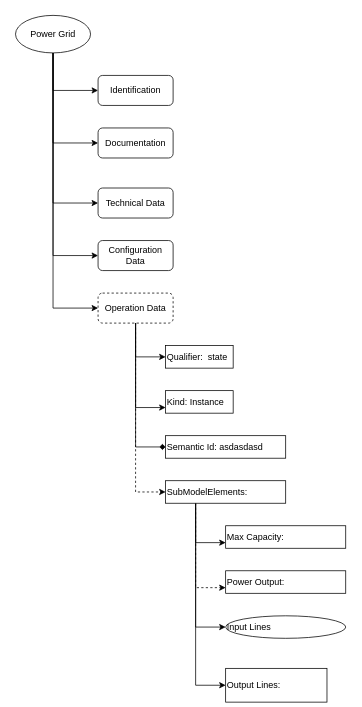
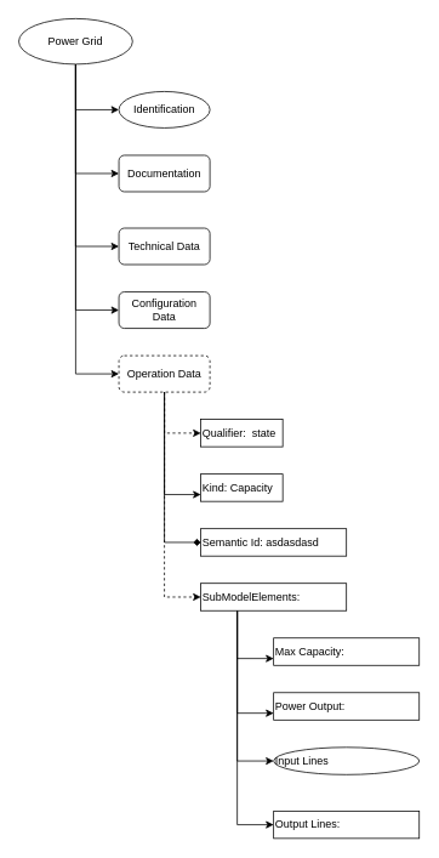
- <mxCell id="7" value="Power Grid" style="ellipse;whiteSpace=wrap;html=1;" vertex="1" parent="1"><mxGeometry x="20" y="20" width="100" height="50" as="geometry" /></mxCell>
+ <mxCell id="7" value="Power Grid" style="ellipse;whiteSpace=wrap;html=1;" vertex="1" parent="1"><mxGeometry x="20" y="20" width="125" height="50" as="geometry" /></mxCell>
- <mxCell id="8" value="Identification" style="rounded=1;whiteSpace=wrap;html=1;" vertex="1" parent="1"><mxGeometry x="130" y="100" width="100" height="40" as="geometry" /></mxCell>
+ <mxCell id="8" value="Identification" style="ellipse;whiteSpace=wrap;html=1;" vertex="1" parent="1"><mxGeometry x="130" y="100" width="100" height="40" as="geometry" /></mxCell>
- <mxCell id="11" style="edgeStyle=orthogonalEdgeStyle;rounded=0;orthogonalLoop=1;jettySize=auto;html=1;entryX=0;entryY=0.5;entryDx=0;entryDy=0;" edge="1" parent="1" source="15" target="17"><mxGeometry relative="1" as="geometry" /></mxCell>
+ <mxCell id="11" style="edgeStyle=orthogonalEdgeStyle;rounded=0;orthogonalLoop=1;jettySize=auto;html=1;entryX=0;entryY=0.5;entryDx=0;entryDy=0;dashed=1;" edge="1" parent="1" source="15" target="17"><mxGeometry relative="1" as="geometry" /></mxCell>
- <mxCell id="18" value="Kind: Instance" style="rounded=0;whiteSpace=wrap;html=1;align=left;" vertex="1" parent="1"><mxGeometry x="220" y="520" width="90" height="30" as="geometry" /></mxCell>
+ <mxCell id="18" value="Kind: Capacity" style="rounded=0;whiteSpace=wrap;html=1;align=left;" vertex="1" parent="1"><mxGeometry x="220" y="520" width="90" height="30" as="geometry" /></mxCell>
- <mxCell id="21" style="edgeStyle=orthogonalEdgeStyle;rounded=0;orthogonalLoop=1;jettySize=auto;html=1;exitX=0.25;exitY=1;exitDx=0;exitDy=0;entryX=0;entryY=0.75;entryDx=0;entryDy=0;dashed=1;" edge="1" parent="1" source="24" target="26"><mxGeometry relative="1" as="geometry" /></mxCell>
+ <mxCell id="21" style="edgeStyle=orthogonalEdgeStyle;rounded=0;orthogonalLoop=1;jettySize=auto;html=1;exitX=0.25;exitY=1;exitDx=0;exitDy=0;entryX=0;entryY=0.75;entryDx=0;entryDy=0;" edge="1" parent="1" source="24" target="26"><mxGeometry relative="1" as="geometry" /></mxCell>
- <mxCell id="28" value="Output Lines:" style="rounded=0;whiteSpace=wrap;html=1;align=left;" vertex="1" parent="1"><mxGeometry x="300" y="890" width="135" height="45" as="geometry" /></mxCell>
+ <mxCell id="28" value="Output Lines:" style="rounded=0;whiteSpace=wrap;html=1;align=left;" vertex="1" parent="1"><mxGeometry x="300" y="890" width="160" height="30" as="geometry" /></mxCell>
